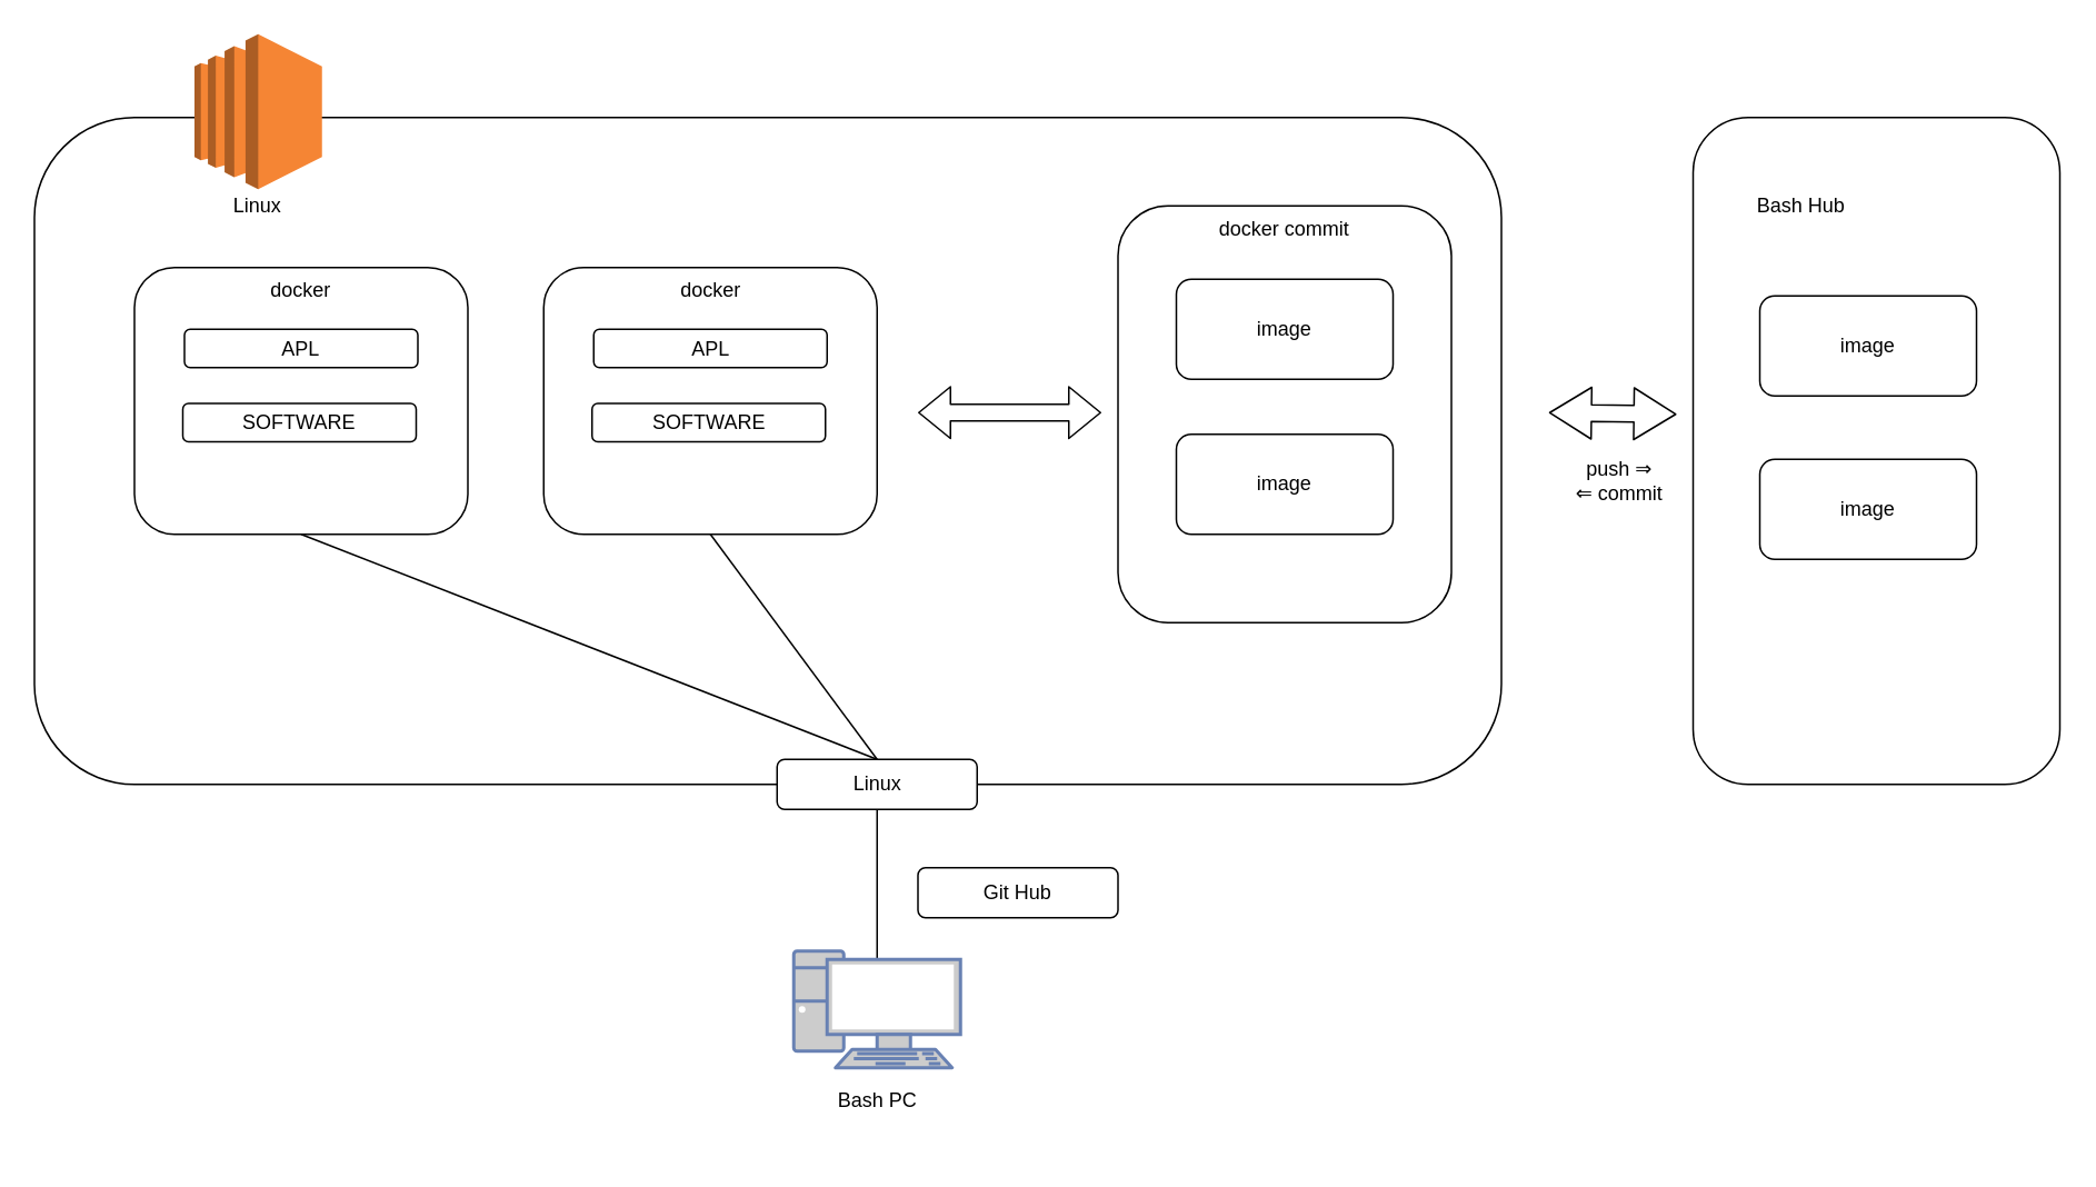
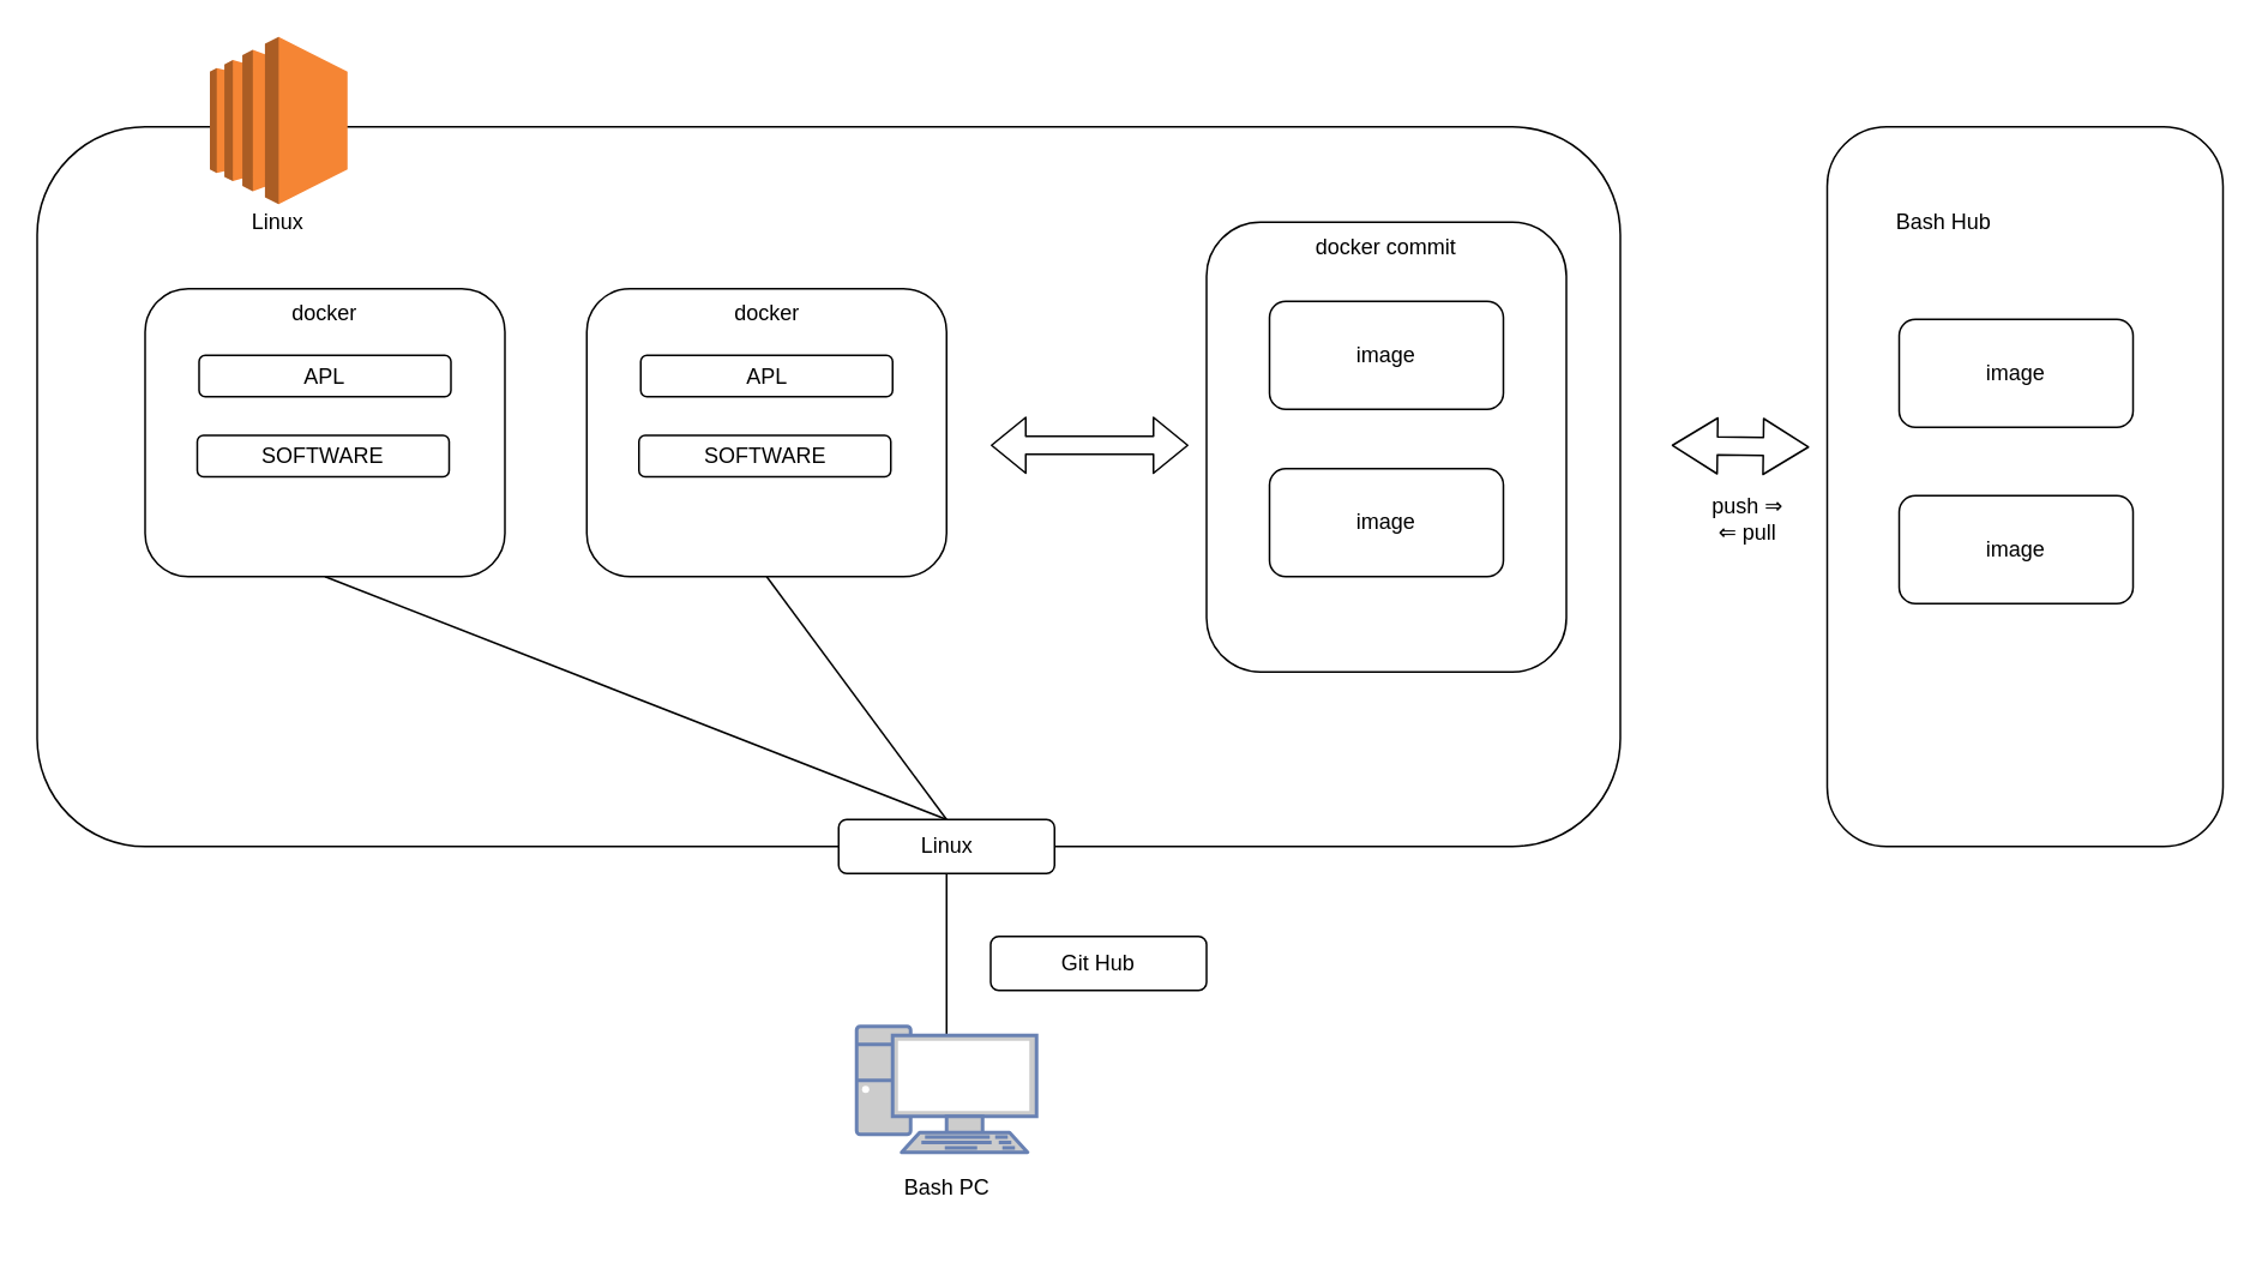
- <mxCell id="30" value="push ⇒&lt;br&gt;⇐ commit" style="text;html=1;strokeColor=none;fillColor=none;align=center;verticalAlign=middle;whiteSpace=wrap;rounded=0;" vertex="1" parent="1"><mxGeometry x="916" y="270" width="110" height="35" as="geometry" /></mxCell>
+ <mxCell id="30" value="push ⇒&lt;br&gt;⇐ pull" style="text;html=1;strokeColor=none;fillColor=none;align=center;verticalAlign=middle;whiteSpace=wrap;rounded=0;" vertex="1" parent="1"><mxGeometry x="916" y="270" width="110" height="35" as="geometry" /></mxCell>
